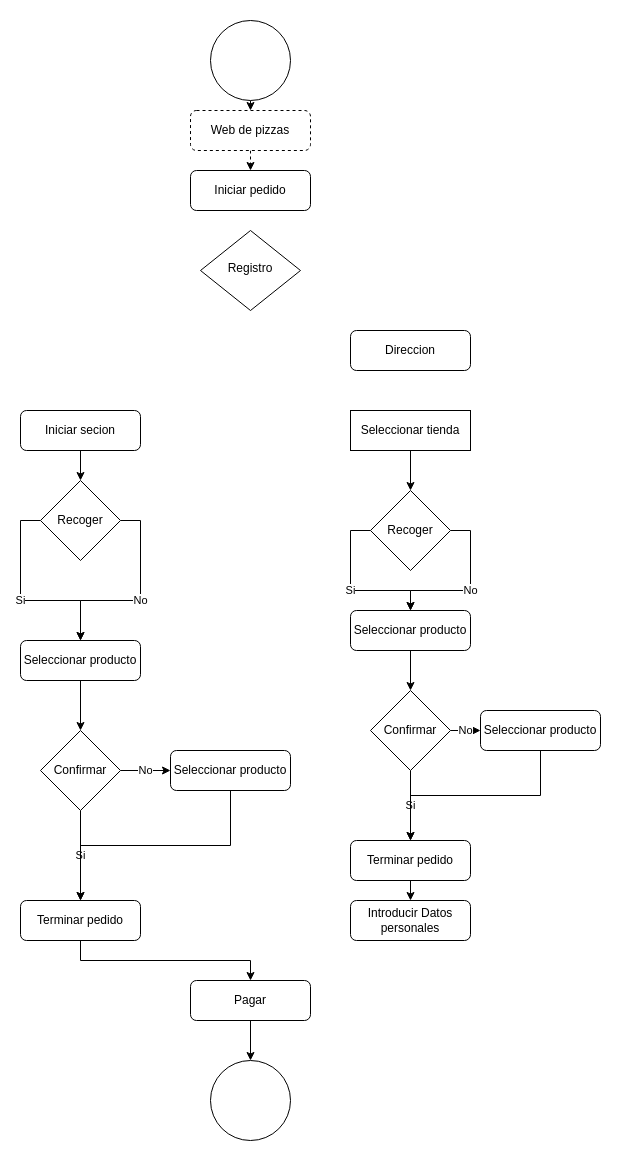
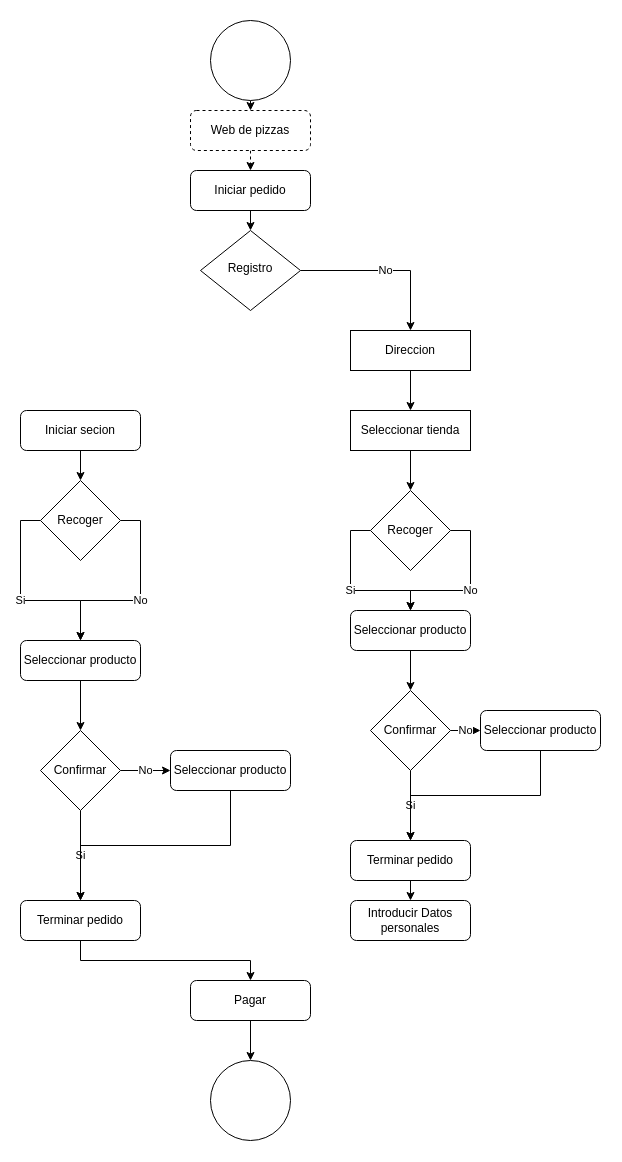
+ <mxCell id="6" style="edgeStyle=orthogonalEdgeStyle;rounded=0;orthogonalLoop=1;jettySize=auto;html=1;exitX=0.5;exitY=1;exitDx=0;exitDy=0;entryX=0.5;entryY=0;entryDx=0;entryDy=0;" parent="1" source="7" target="5" edge="1"><mxGeometry relative="1" as="geometry" /></mxCell>
+ <mxCell id="4" value="No" style="edgeStyle=orthogonalEdgeStyle;rounded=0;orthogonalLoop=1;jettySize=auto;html=1;exitX=1;exitY=0.5;exitDx=0;exitDy=0;entryX=0.5;entryY=0;entryDx=0;entryDy=0;" parent="1" source="5" target="11" edge="1"><mxGeometry relative="1" as="geometry" /></mxCell>
- <mxCell id="11" value="Direccion" style="rounded=1;whiteSpace=wrap;html=1;fontSize=12;glass=0;strokeWidth=1;shadow=0;" parent="1" vertex="1"><mxGeometry x="350" y="330" width="120" height="40" as="geometry" /></mxCell>
+ <mxCell id="11" value="Direccion" style="whiteSpace=wrap;html=1;fontSize=12;glass=0;strokeWidth=1;shadow=0;rounded=0;" parent="1" vertex="1"><mxGeometry x="350" y="330" width="120" height="40" as="geometry" /></mxCell>
+ <mxCell id="10" value="" style="edgeStyle=orthogonalEdgeStyle;rounded=0;orthogonalLoop=1;jettySize=auto;html=1;" parent="1" source="11" target="15" edge="1"><mxGeometry relative="1" as="geometry" /></mxCell>
